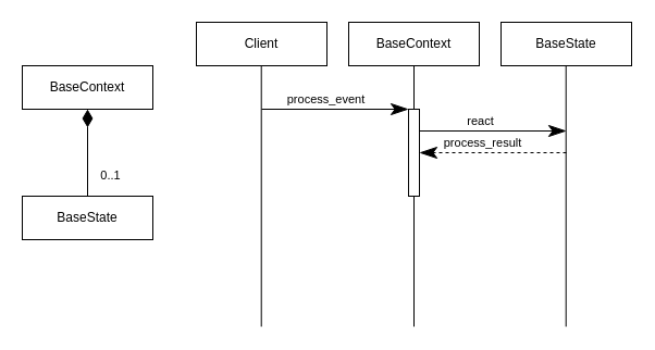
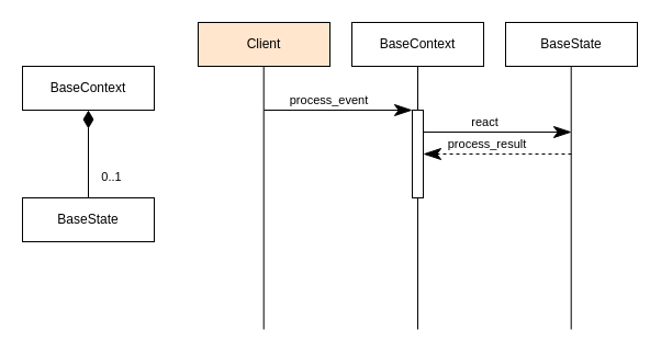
- <mxCell id="12" value="Client" style="rounded=0;whiteSpace=wrap;html=1;" vertex="1" parent="1"><mxGeometry x="180" width="120" height="40" as="geometry" y="20" /></mxCell>
+ <mxCell id="12" value="Client" style="rounded=0;whiteSpace=wrap;html=1;fillColor=#ffe6cc;" vertex="1" parent="1"><mxGeometry x="180" width="120" height="40" as="geometry" y="20" /></mxCell>
